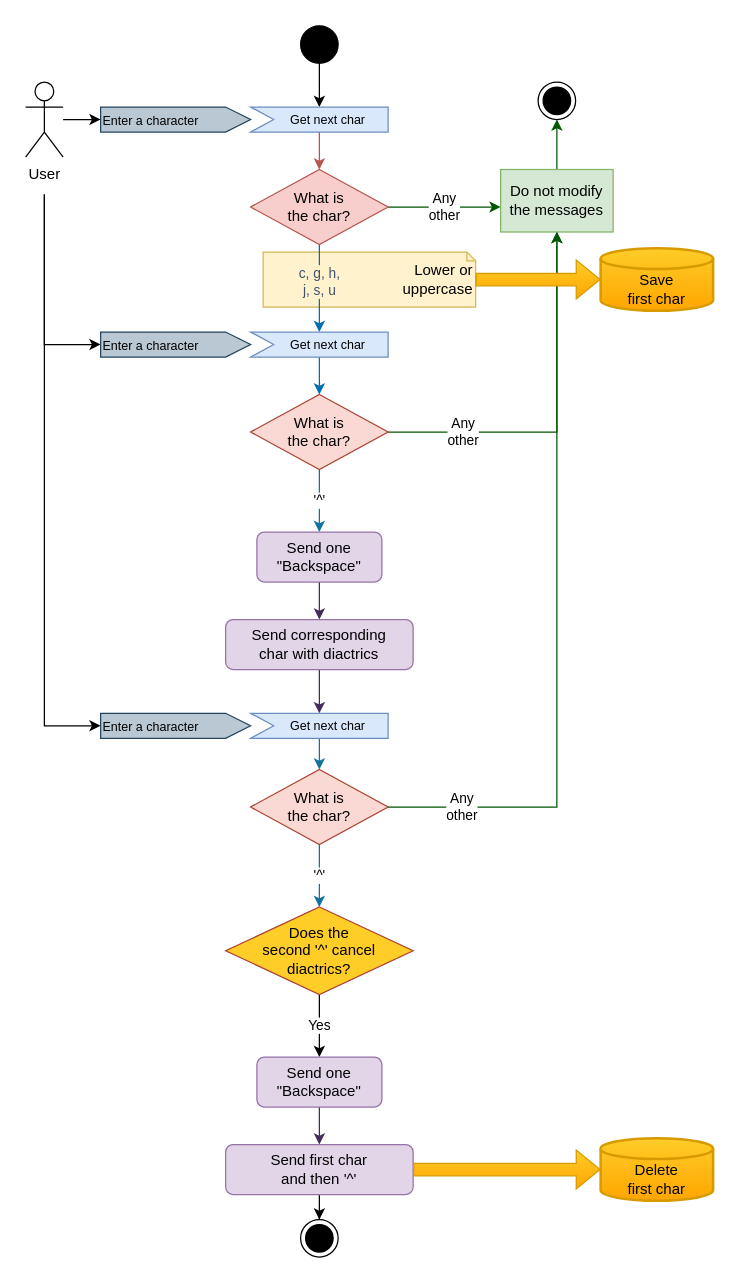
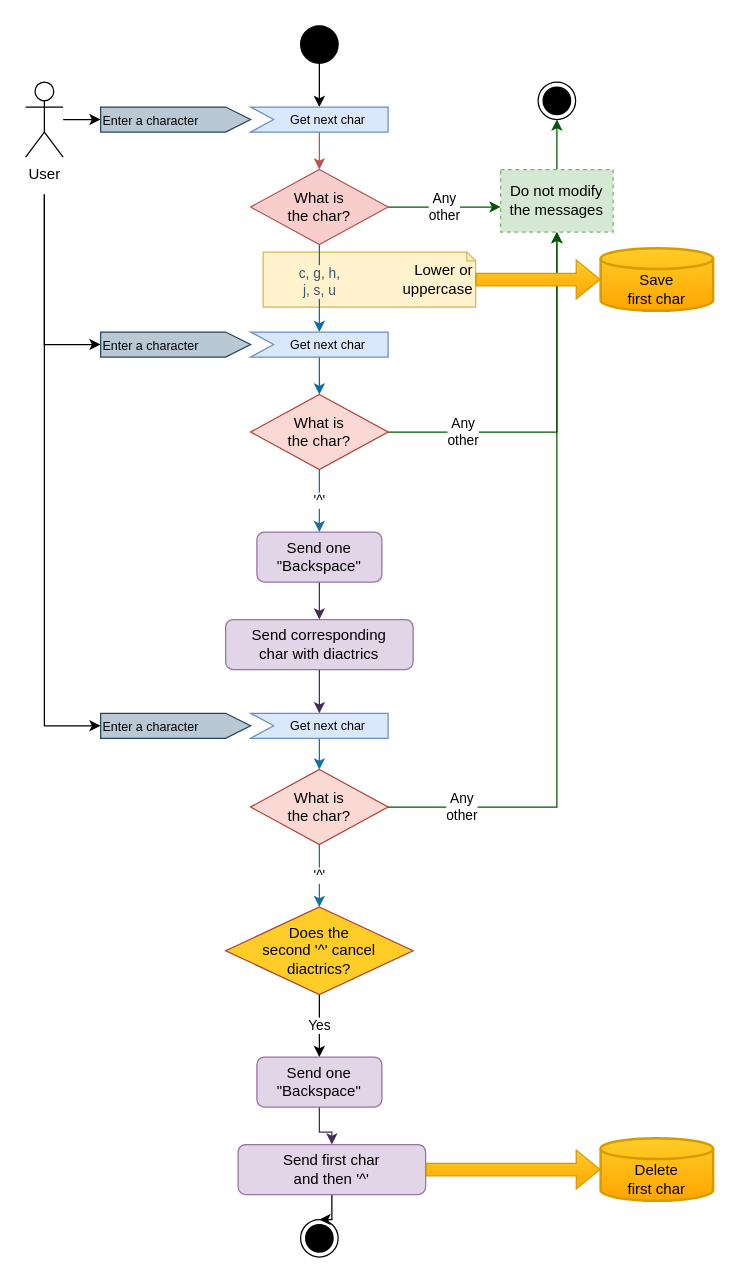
- <mxCell id="13" value="Do not modify the messages" style="whiteSpace=wrap;html=1;fillColor=#d5e8d4;strokeColor=#82b366;" vertex="1" parent="1"><mxGeometry x="400" y="135" width="90" height="50" as="geometry" /></mxCell>
+ <mxCell id="13" value="Do not modify the messages" style="whiteSpace=wrap;html=1;fillColor=#d5e8d4;strokeColor=#82b366;dashed=1;" vertex="1" parent="1"><mxGeometry x="400" y="135" width="90" height="50" as="geometry" /></mxCell>
- <mxCell id="37" value="Send first char&lt;br&gt;and then '^'" style="rounded=1;whiteSpace=wrap;html=1;fillColor=#e1d5e7;strokeColor=#9673a6;" vertex="1" parent="1"><mxGeometry x="180" y="915" width="150" height="40" as="geometry" /></mxCell>
+ <mxCell id="37" value="Send first char&lt;br&gt;and then '^'" style="rounded=1;whiteSpace=wrap;html=1;fillColor=#e1d5e7;strokeColor=#9673a6;" vertex="1" parent="1"><mxGeometry x="190" y="915" width="150" height="40" as="geometry" /></mxCell>
